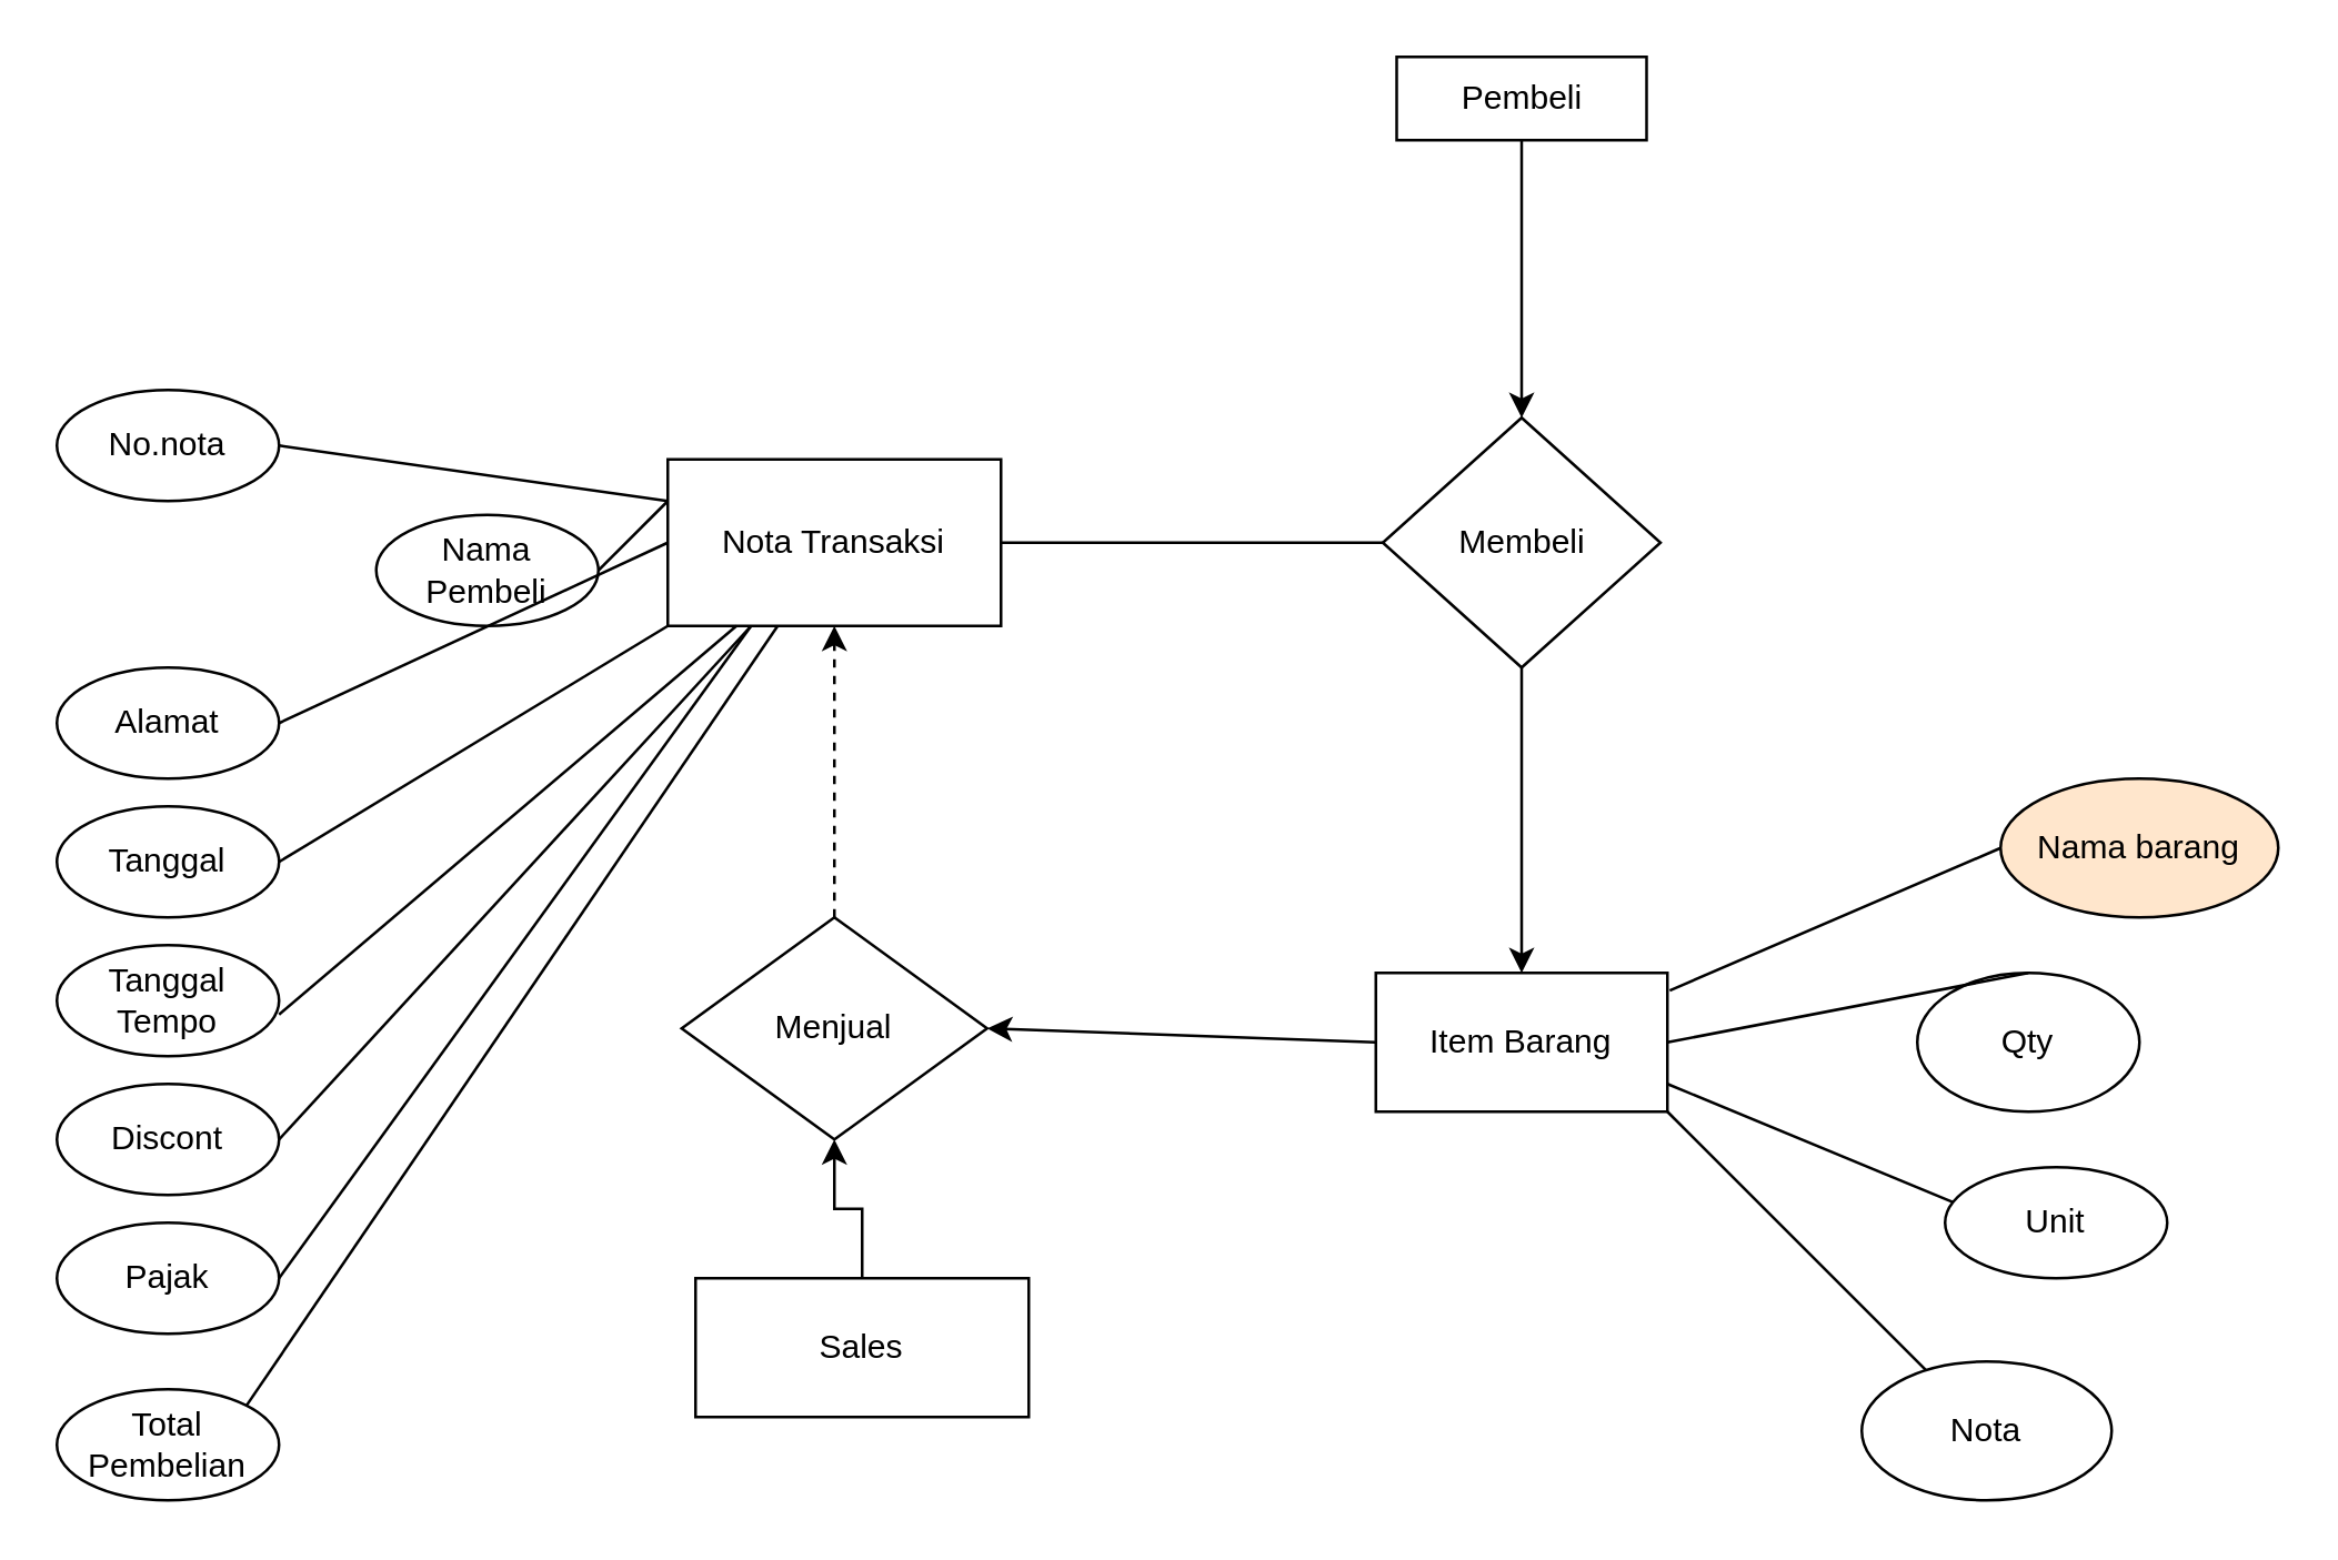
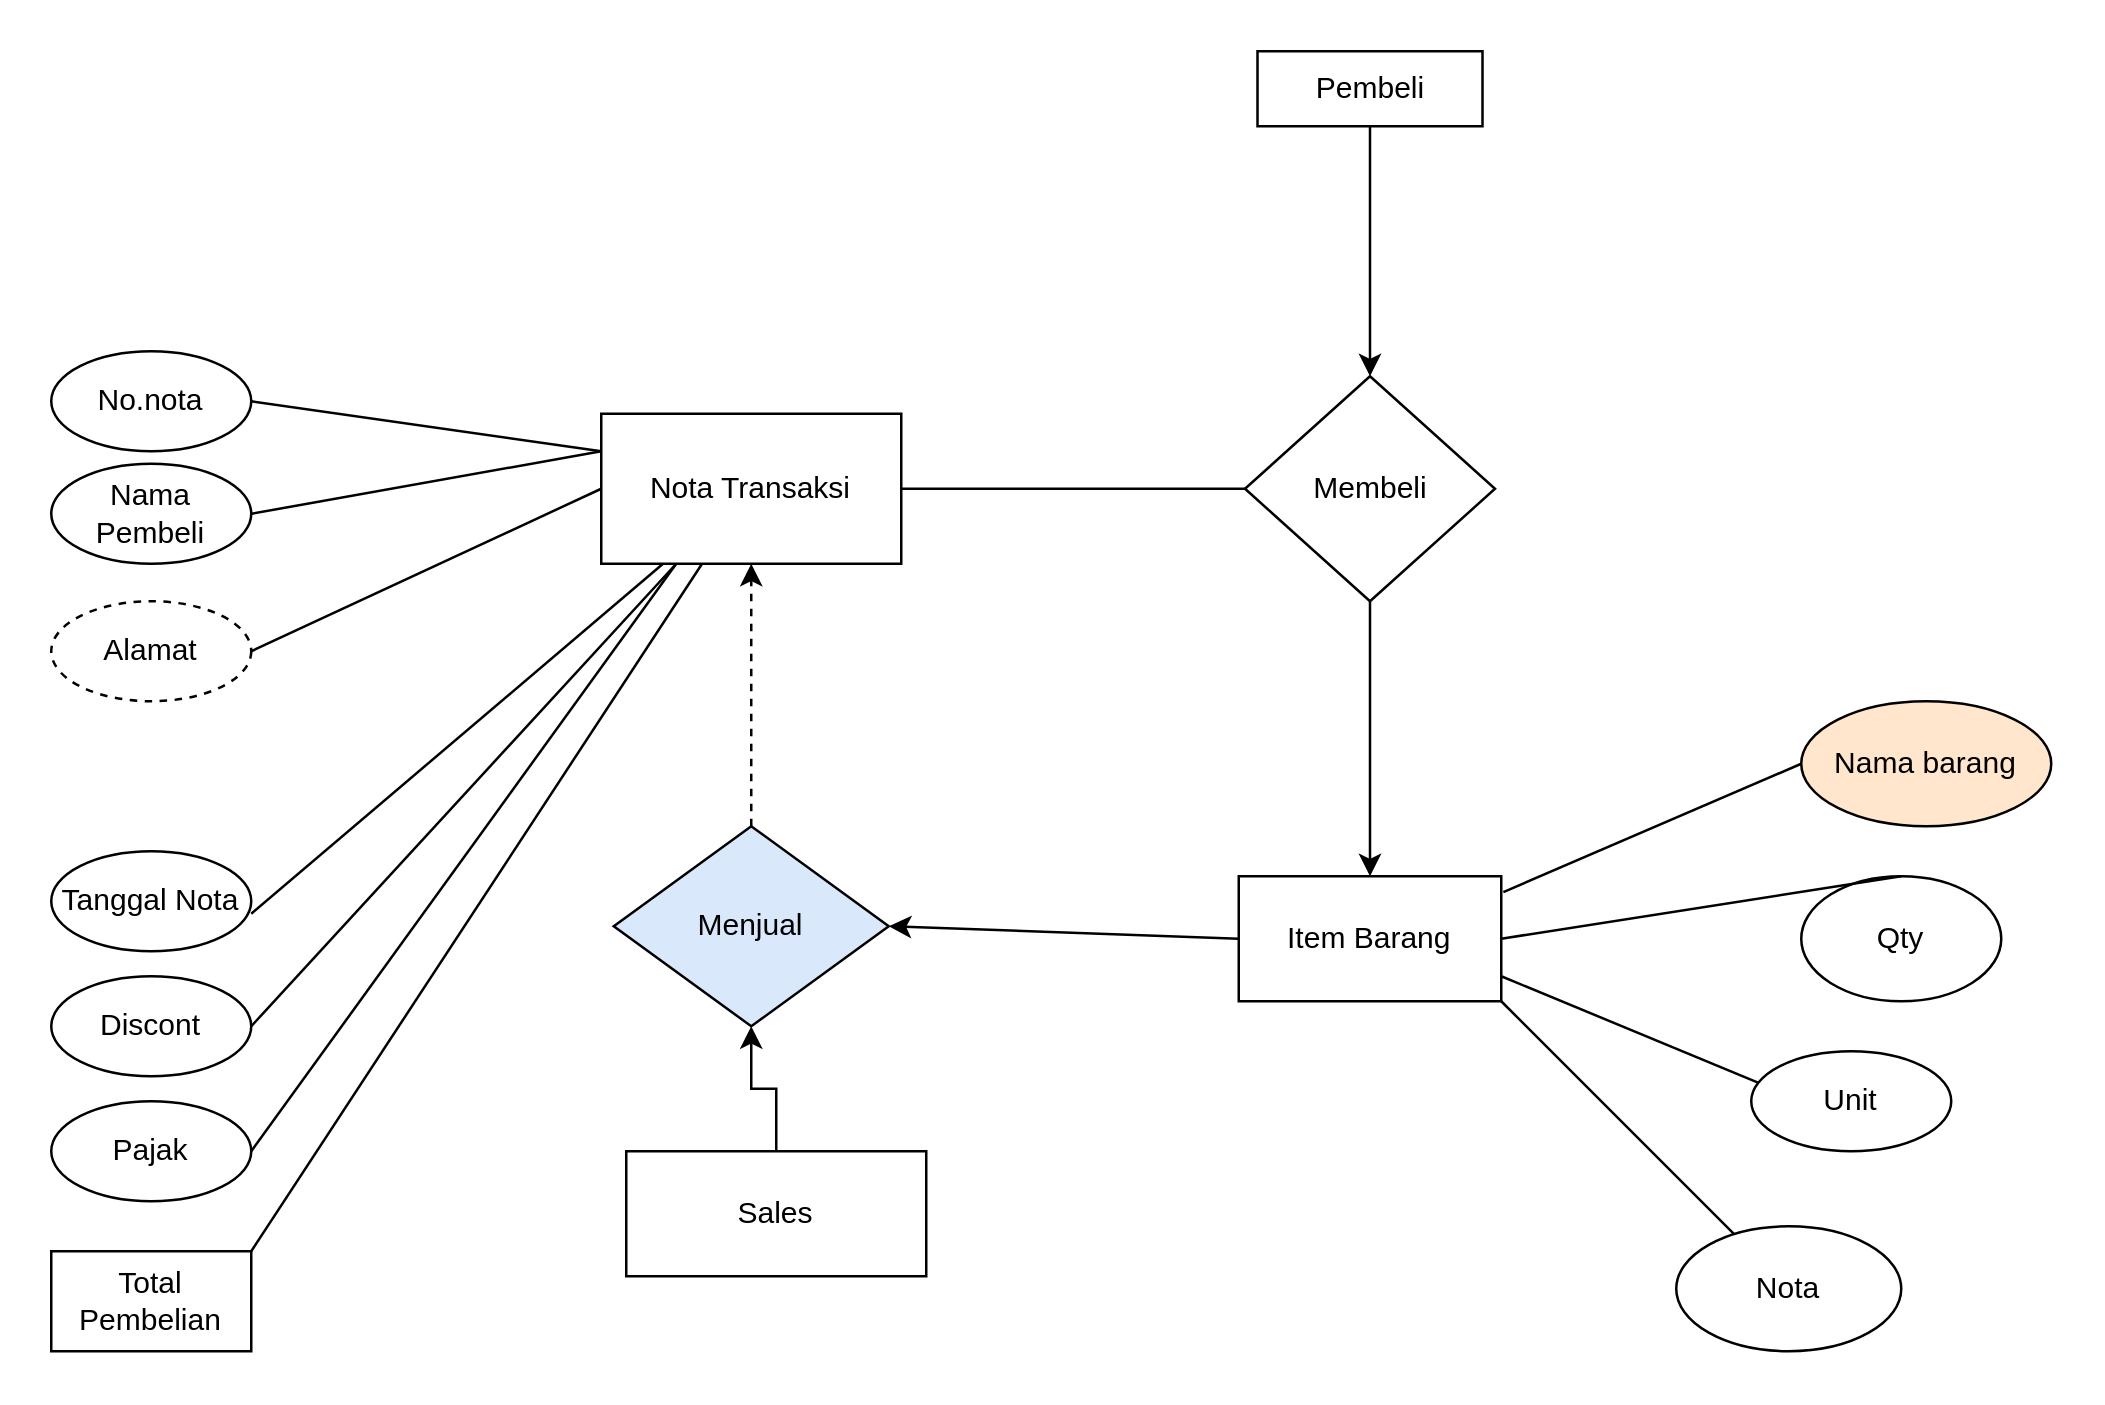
- <mxCell id="21" value="Nama&lt;br&gt;Pembeli" style="ellipse;whiteSpace=wrap;html=1;" parent="1" vertex="1"><mxGeometry x="135" y="185" width="80" height="40" as="geometry" /></mxCell>
+ <mxCell id="21" value="Nama&lt;br&gt;Pembeli" style="ellipse;whiteSpace=wrap;html=1;" parent="1" vertex="1"><mxGeometry x="20" y="185" width="80" height="40" as="geometry" /></mxCell>
- <mxCell id="22" value="Alamat" style="ellipse;whiteSpace=wrap;html=1;" parent="1" vertex="1"><mxGeometry x="20" y="240" width="80" height="40" as="geometry" /></mxCell>
+ <mxCell id="22" value="Alamat" style="ellipse;whiteSpace=wrap;html=1;dashed=1;" parent="1" vertex="1"><mxGeometry x="20" y="240" width="80" height="40" as="geometry" /></mxCell>
- <mxCell id="27" value="" style="endArrow=none;html=1;exitX=1;exitY=0.5;exitDx=0;exitDy=0;entryX=0;entryY=1;entryDx=0;entryDy=0;" parent="1" source="23" target="19" edge="1"><mxGeometry width="50" height="50" relative="1" as="geometry"><mxPoint x="100" y="390" as="sourcePoint" /><mxPoint x="220" y="370" as="targetPoint" /><Array as="points" /></mxGeometry></mxCell>
- <mxCell id="23" value="Tanggal" style="ellipse;whiteSpace=wrap;html=1;" parent="1" vertex="1"><mxGeometry x="20" y="290" width="80" height="40" as="geometry" /></mxCell>
- <mxCell id="30" value="Tanggal Tempo" style="ellipse;whiteSpace=wrap;html=1;" parent="1" vertex="1"><mxGeometry x="20" y="340" width="80" height="40" as="geometry" /></mxCell>
+ <mxCell id="30" value="Tanggal Nota" style="ellipse;whiteSpace=wrap;html=1;" parent="1" vertex="1"><mxGeometry x="20" y="340" width="80" height="40" as="geometry" /></mxCell>
- <mxCell id="16" value="Menjual" style="rhombus;whiteSpace=wrap;html=1;" parent="1" vertex="1"><mxGeometry x="245" y="330" width="110" height="80" as="geometry" /></mxCell>
+ <mxCell id="16" value="Menjual" style="rhombus;whiteSpace=wrap;html=1;fillColor=#dae8fc;" parent="1" vertex="1"><mxGeometry x="245" y="330" width="110" height="80" as="geometry" /></mxCell>
- <mxCell id="8" value="Qty" style="ellipse;whiteSpace=wrap;html=1;" parent="1" vertex="1"><mxGeometry x="690" y="350" width="80" height="50" as="geometry" /></mxCell>
+ <mxCell id="8" value="Qty" style="ellipse;whiteSpace=wrap;html=1;" parent="1" vertex="1"><mxGeometry x="720" y="350" width="80" height="50" as="geometry" /></mxCell>
- <mxCell id="36" value="Total Pembelian" style="ellipse;whiteSpace=wrap;html=1;" vertex="1" parent="1"><mxGeometry x="20" y="500" width="80" height="40" as="geometry" /></mxCell>
+ <mxCell id="36" value="Total Pembelian" style="whiteSpace=wrap;html=1;rounded=0;" vertex="1" parent="1"><mxGeometry x="20" y="500" width="80" height="40" as="geometry" /></mxCell>
